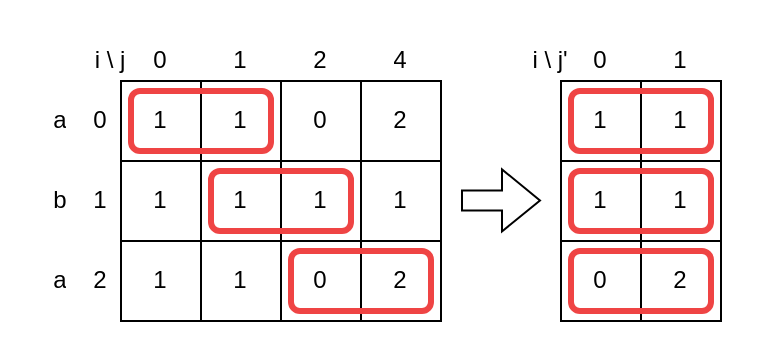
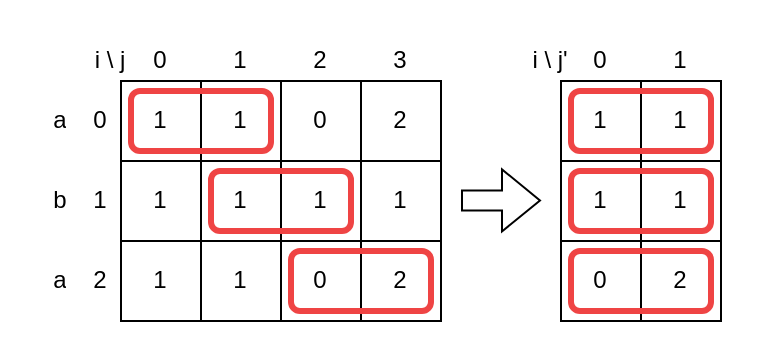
- <mxCell id="23" value="4" style="shape=partialRectangle;html=1;whiteSpace=wrap;connectable=0;strokeColor=inherit;overflow=hidden;fillColor=none;top=0;left=0;bottom=0;right=0;pointerEvents=1;" vertex="1" parent="19"><mxGeometry x="120" width="40" height="20" as="geometry"><mxRectangle width="40" height="20" as="alternateBounds" /></mxGeometry></mxCell>
+ <mxCell id="23" value="3" style="shape=partialRectangle;html=1;whiteSpace=wrap;connectable=0;strokeColor=inherit;overflow=hidden;fillColor=none;top=0;left=0;bottom=0;right=0;pointerEvents=1;" vertex="1" parent="19"><mxGeometry x="120" width="40" height="20" as="geometry"><mxRectangle width="40" height="20" as="alternateBounds" /></mxGeometry></mxCell>
